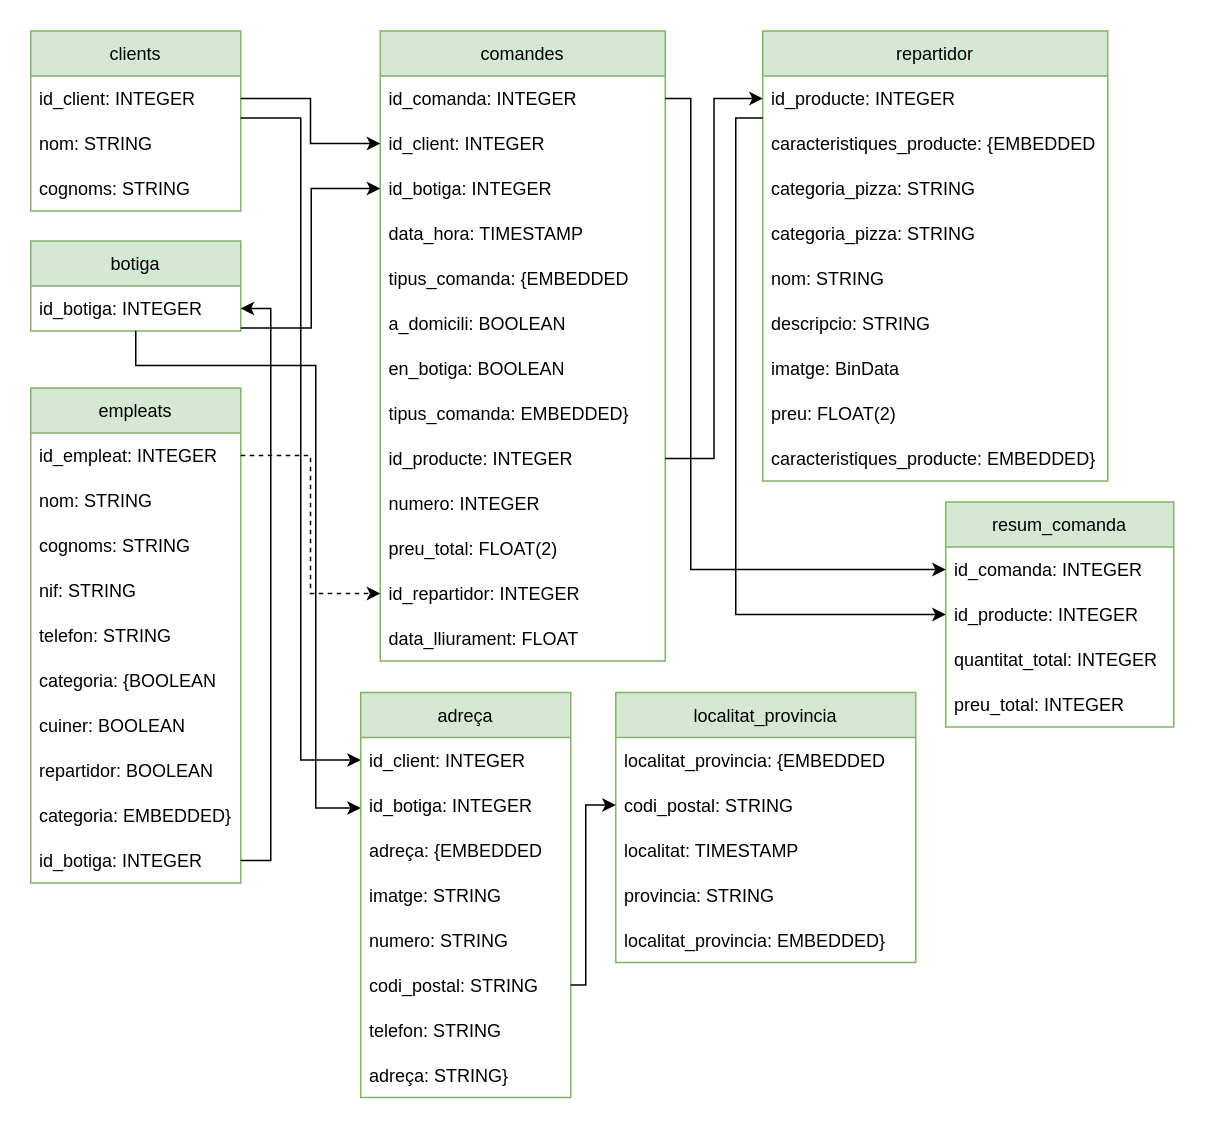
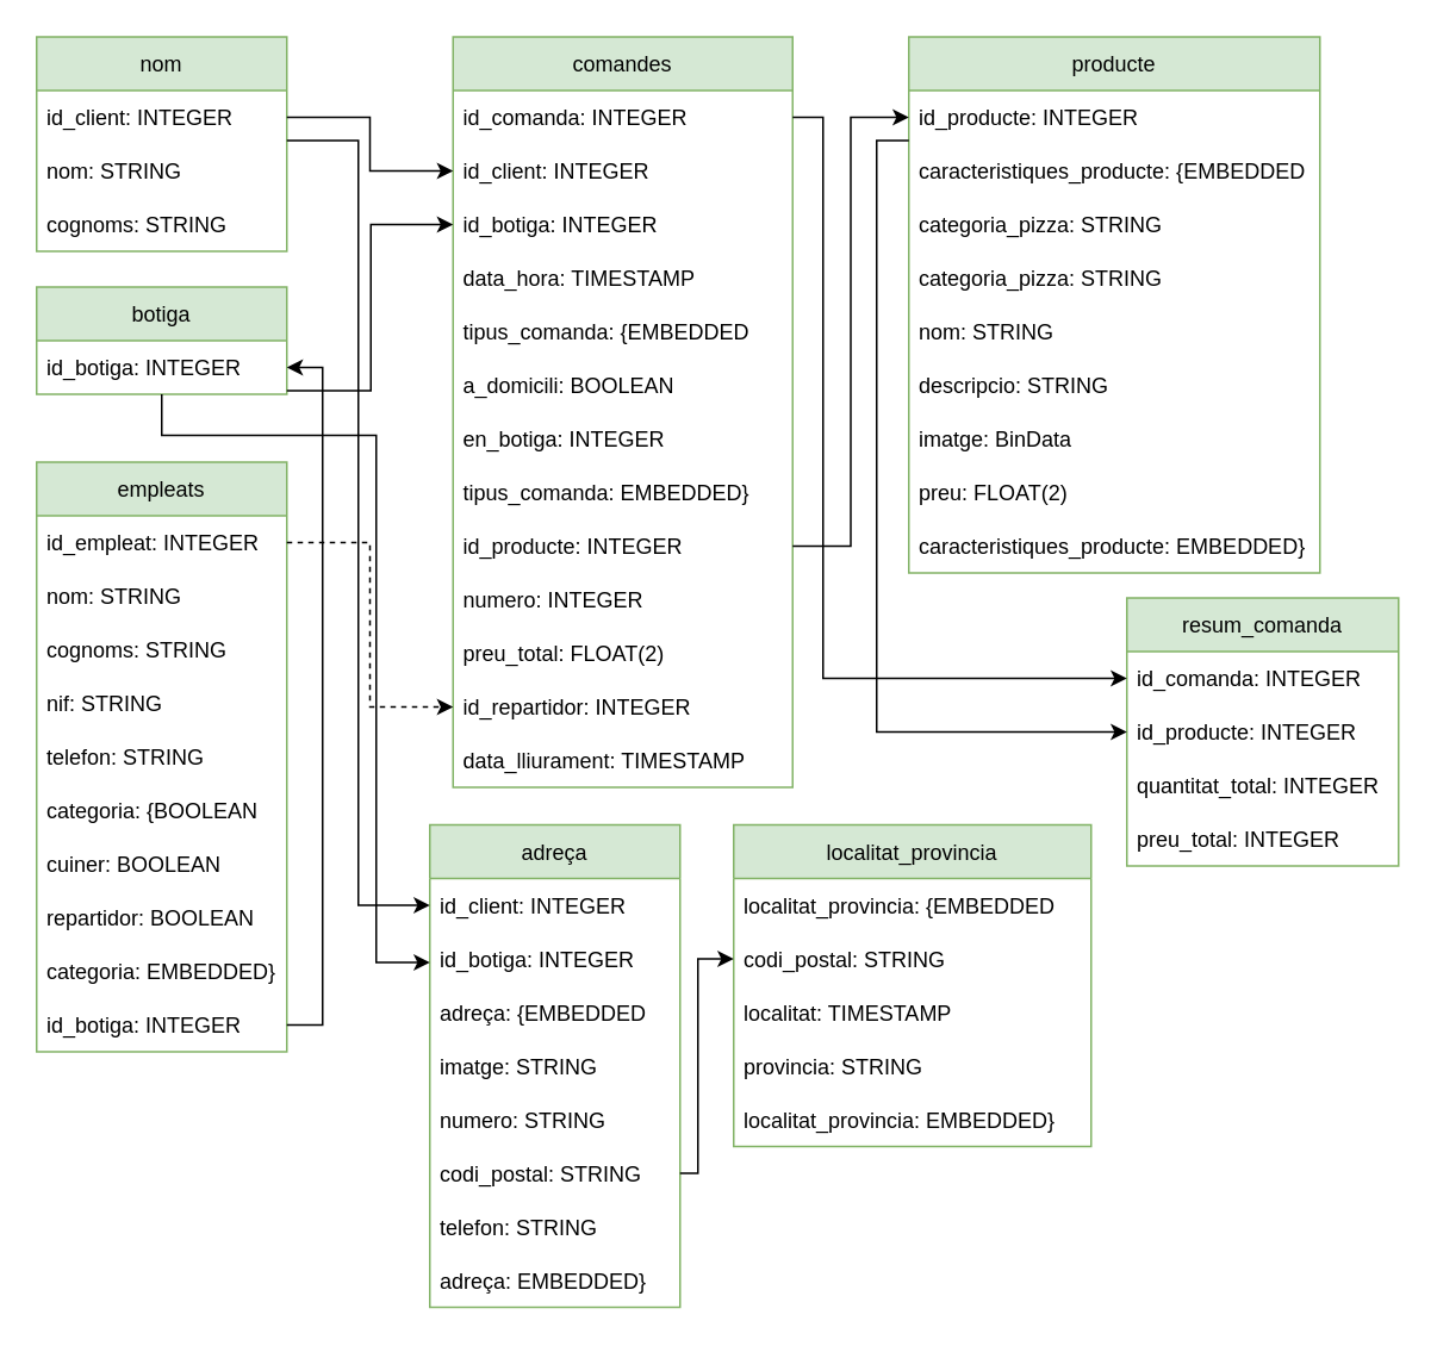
- <mxCell id="2" value="clients" style="swimlane;fontStyle=0;childLayout=stackLayout;horizontal=1;startSize=30;horizontalStack=0;resizeParent=1;resizeParentMax=0;resizeLast=0;collapsible=1;marginBottom=0;fillColor=#d5e8d4;strokeColor=#82b366;" parent="1" vertex="1"><mxGeometry x="20" y="20" width="140" height="120" as="geometry" /></mxCell>
+ <mxCell id="2" value="nom" style="swimlane;fontStyle=0;childLayout=stackLayout;horizontal=1;startSize=30;horizontalStack=0;resizeParent=1;resizeParentMax=0;resizeLast=0;collapsible=1;marginBottom=0;fillColor=#d5e8d4;strokeColor=#82b366;" parent="1" vertex="1"><mxGeometry x="20" y="20" width="140" height="120" as="geometry" /></mxCell>
- <mxCell id="39" value="repartidor" style="swimlane;fontStyle=0;childLayout=stackLayout;horizontal=1;startSize=30;horizontalStack=0;resizeParent=1;resizeParentMax=0;resizeLast=0;collapsible=1;marginBottom=0;fillColor=#d5e8d4;strokeColor=#82b366;" parent="1" vertex="1"><mxGeometry x="508" y="20" width="230" height="300" as="geometry" /></mxCell>
+ <mxCell id="39" value="producte" style="swimlane;fontStyle=0;childLayout=stackLayout;horizontal=1;startSize=30;horizontalStack=0;resizeParent=1;resizeParentMax=0;resizeLast=0;collapsible=1;marginBottom=0;fillColor=#d5e8d4;strokeColor=#82b366;" parent="1" vertex="1"><mxGeometry x="508" y="20" width="230" height="300" as="geometry" /></mxCell>
- <mxCell id="32" value="en_botiga: BOOLEAN" style="text;strokeColor=none;fillColor=none;align=left;verticalAlign=middle;spacingLeft=4;spacingRight=4;overflow=hidden;points=[[0,0.5],[1,0.5]];portConstraint=eastwest;rotatable=0;" parent="25" vertex="1"><mxGeometry y="210" width="190" height="30" as="geometry" /></mxCell>
+ <mxCell id="32" value="en_botiga: INTEGER" style="text;strokeColor=none;fillColor=none;align=left;verticalAlign=middle;spacingLeft=4;spacingRight=4;overflow=hidden;points=[[0,0.5],[1,0.5]];portConstraint=eastwest;rotatable=0;" parent="25" vertex="1"><mxGeometry y="210" width="190" height="30" as="geometry" /></mxCell>
- <mxCell id="38" value="data_lliurament: FLOAT" style="text;strokeColor=none;fillColor=none;align=left;verticalAlign=middle;spacingLeft=4;spacingRight=4;overflow=hidden;points=[[0,0.5],[1,0.5]];portConstraint=eastwest;rotatable=0;" parent="25" vertex="1"><mxGeometry y="390" width="190" height="30" as="geometry" /></mxCell>
+ <mxCell id="38" value="data_lliurament: TIMESTAMP" style="text;strokeColor=none;fillColor=none;align=left;verticalAlign=middle;spacingLeft=4;spacingRight=4;overflow=hidden;points=[[0,0.5],[1,0.5]];portConstraint=eastwest;rotatable=0;" parent="25" vertex="1"><mxGeometry y="390" width="190" height="30" as="geometry" /></mxCell>
- <mxCell id="59" value="adreça: STRING}" style="text;strokeColor=none;fillColor=none;align=left;verticalAlign=middle;spacingLeft=4;spacingRight=4;overflow=hidden;points=[[0,0.5],[1,0.5]];portConstraint=eastwest;rotatable=0;" vertex="1" parent="51"><mxGeometry y="240" width="140" height="30" as="geometry" /></mxCell>
+ <mxCell id="59" value="adreça: EMBEDDED}" style="text;strokeColor=none;fillColor=none;align=left;verticalAlign=middle;spacingLeft=4;spacingRight=4;overflow=hidden;points=[[0,0.5],[1,0.5]];portConstraint=eastwest;rotatable=0;" vertex="1" parent="51"><mxGeometry y="240" width="140" height="30" as="geometry" /></mxCell>
